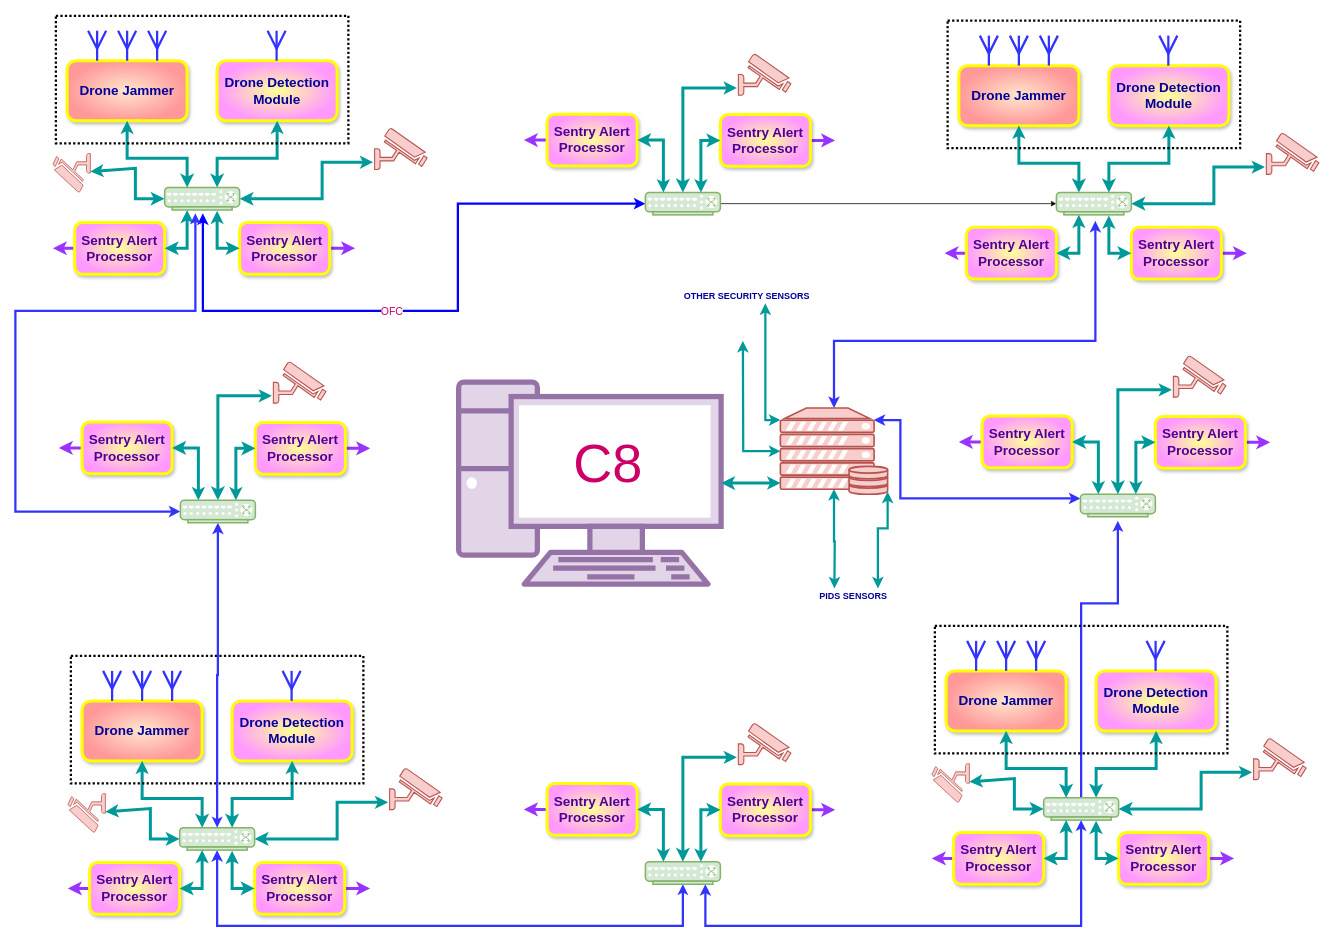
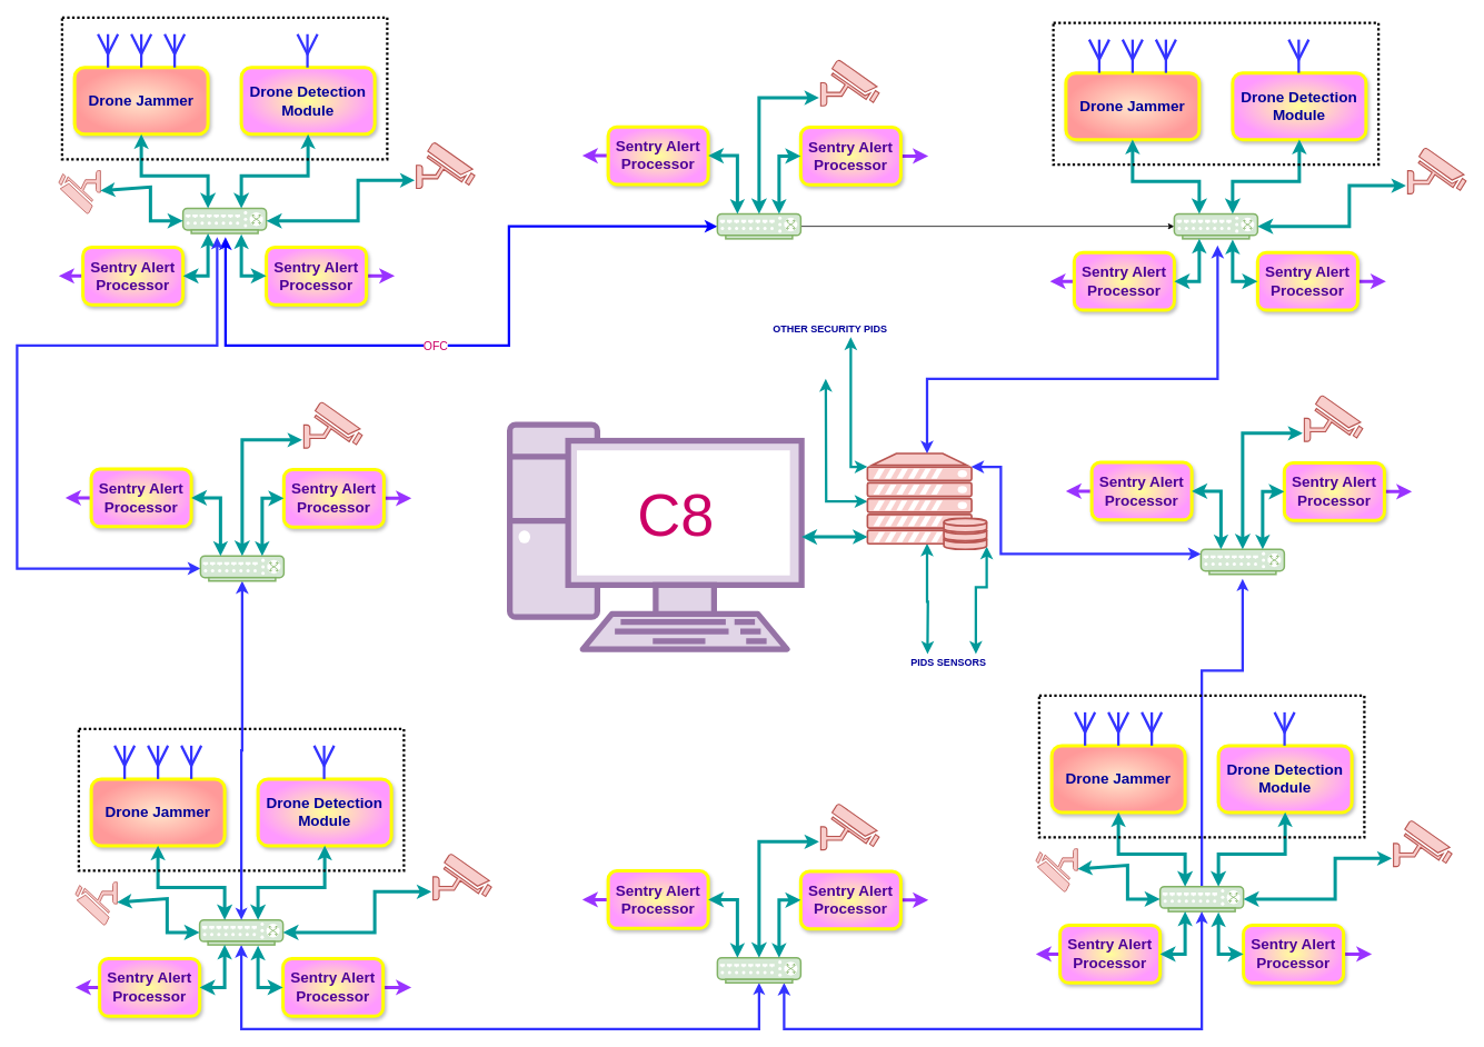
- <mxCell id="151" value="&lt;font color=&quot;#000099&quot; style=&quot;font-size: 12px;&quot;&gt;&lt;b&gt;OTHER SECURITY SENSORS&lt;/b&gt;&lt;/font&gt;" style="text;html=1;align=center;verticalAlign=middle;resizable=0;points=[];autosize=1;strokeColor=none;fillColor=none;fontSize=72;fontColor=#CC0066;" parent="1" vertex="1"><mxGeometry x="900" y="324" width="190" height="100" as="geometry" /></mxCell>
+ <mxCell id="151" value="&lt;font color=&quot;#000099&quot; style=&quot;font-size: 12px;&quot;&gt;&lt;b&gt;OTHER SECURITY PIDS&lt;/b&gt;&lt;/font&gt;" style="text;html=1;align=center;verticalAlign=middle;resizable=0;points=[];autosize=1;strokeColor=none;fillColor=none;fontSize=72;fontColor=#CC0066;" parent="1" vertex="1"><mxGeometry x="900" y="324" width="190" height="100" as="geometry" /></mxCell>
